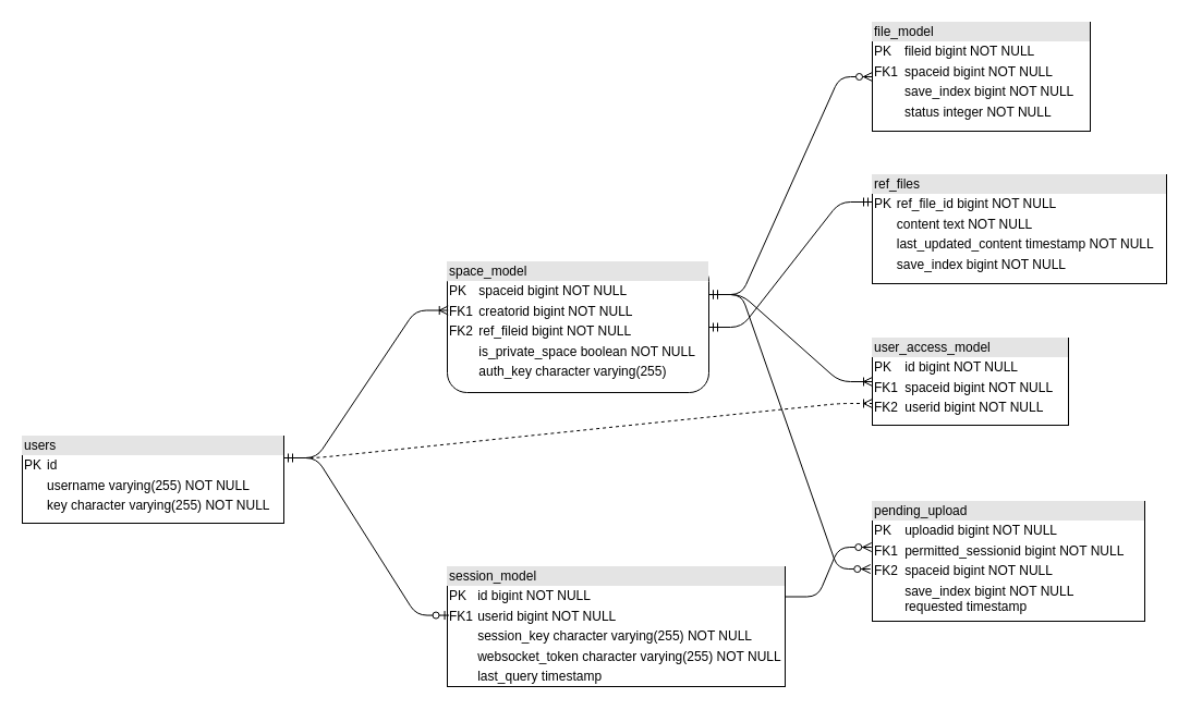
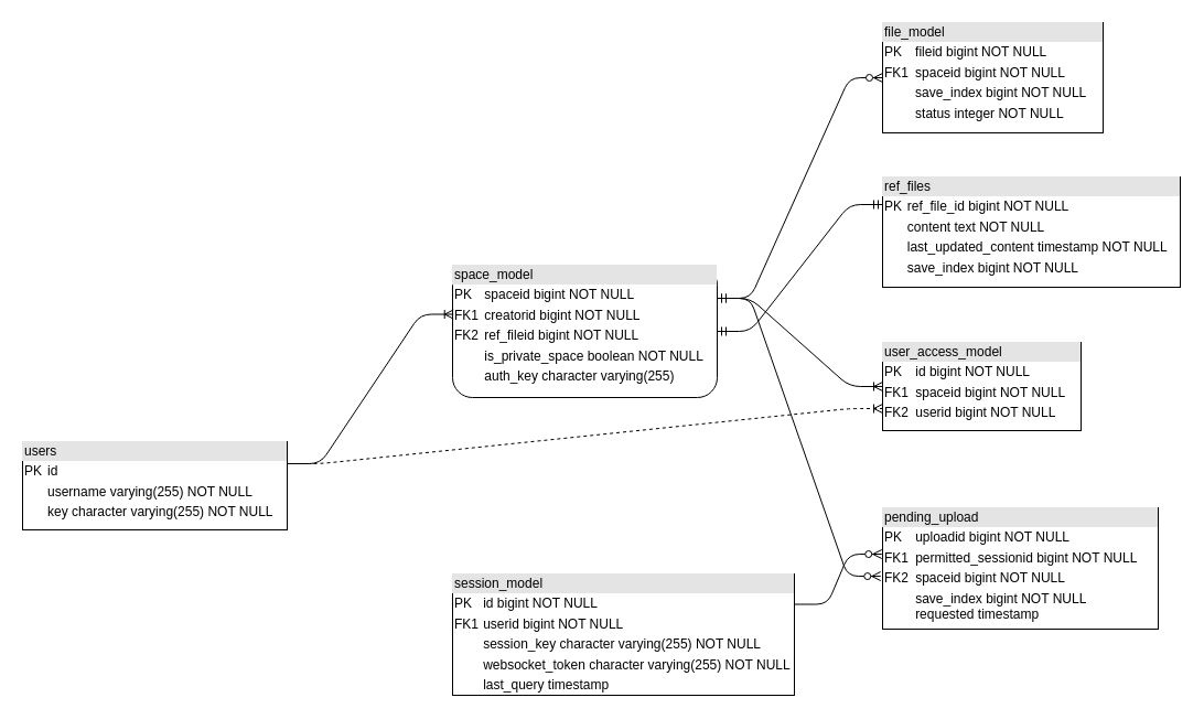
- <mxCell id="14" value="" style="edgeStyle=entityRelationEdgeStyle;fontSize=12;html=1;endArrow=ERzeroToOne;startArrow=ERmandOne;exitX=1;exitY=0.25;exitDx=0;exitDy=0;entryX=0.005;entryY=0.405;entryDx=0;entryDy=0;entryPerimeter=0;" edge="1" parent="1" source="8" target="5"><mxGeometry width="100" height="100" relative="1" as="geometry"><mxPoint x="660" y="590" as="sourcePoint" /><mxPoint x="426" y="645" as="targetPoint" /></mxGeometry></mxCell>
